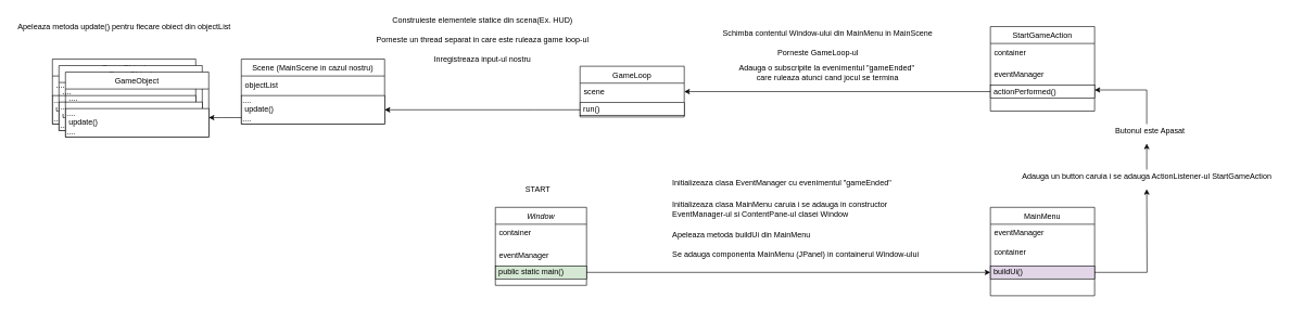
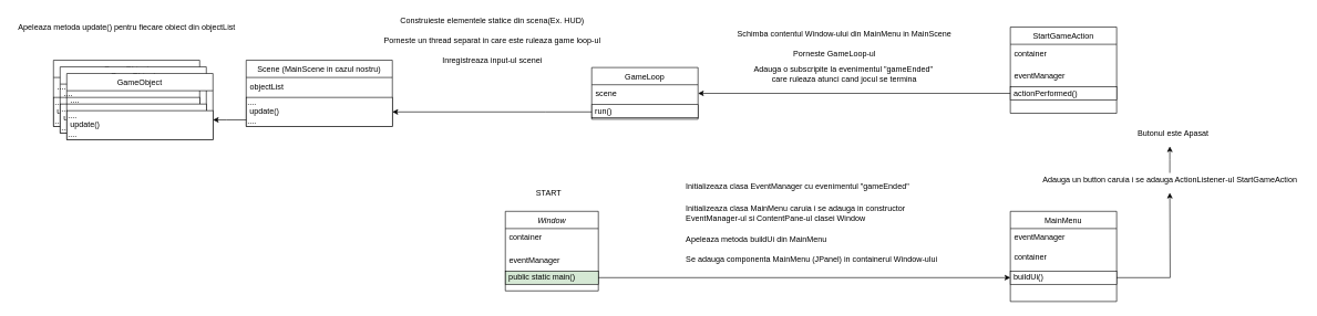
- <mxCell id="35" value="Inregistreaza input-ul nostru" style="text;html=1;align=center;verticalAlign=middle;resizable=0;points=[];autosize=1;" vertex="1" parent="1"><mxGeometry x="655" y="81" width="170" height="20" as="geometry" /></mxCell>
+ <mxCell id="35" value="Inregistreaza input-ul scenei" style="text;html=1;align=center;verticalAlign=middle;resizable=0;points=[];autosize=1;" vertex="1" parent="1"><mxGeometry x="655" y="81" width="170" height="20" as="geometry" /></mxCell>
- <mxCell id="19" style="edgeStyle=orthogonalEdgeStyle;rounded=0;orthogonalLoop=1;jettySize=auto;html=1;entryX=1;entryY=0.75;entryDx=0;entryDy=0;" edge="1" parent="1" source="20" target="14"><mxGeometry relative="1" as="geometry"><Array as="points"><mxPoint x="1760" y="138" /></Array></mxGeometry></mxCell>
- <mxCell id="9" value="&lt;span&gt;&amp;nbsp;buildUi()&lt;/span&gt;" style="rounded=0;whiteSpace=wrap;html=1;align=left;fillColor=#e1d5e7;" vertex="1" parent="6"><mxGeometry y="90" width="160" height="20" as="geometry" /></mxCell>
+ <mxCell id="9" value="&lt;span&gt;&amp;nbsp;buildUi()&lt;/span&gt;" style="rounded=0;whiteSpace=wrap;html=1;align=left;" vertex="1" parent="6"><mxGeometry y="90" width="160" height="20" as="geometry" /></mxCell>
